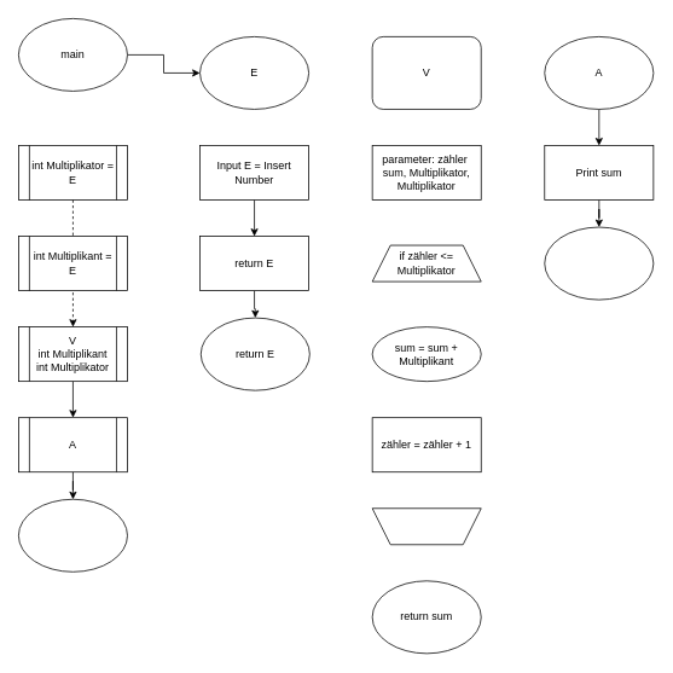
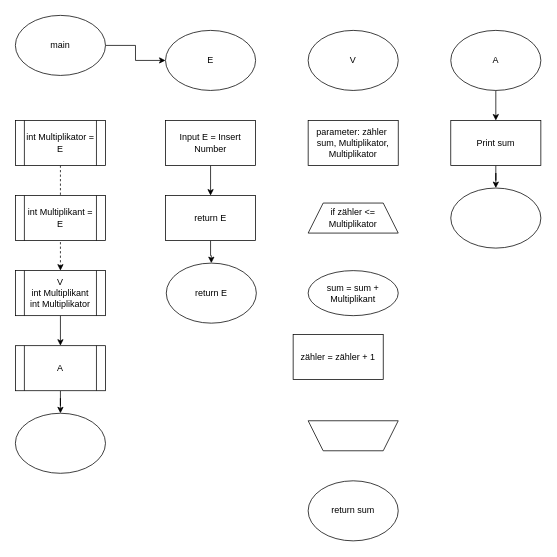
- <mxCell id="18" value="V" style="whiteSpace=wrap;html=1;rounded=1;" parent="1" vertex="1"><mxGeometry x="410" y="40" width="120" height="80" as="geometry" /></mxCell>
+ <mxCell id="18" value="V" style="ellipse;whiteSpace=wrap;html=1;" parent="1" vertex="1"><mxGeometry x="410" y="40" width="120" height="80" as="geometry" /></mxCell>
- <mxCell id="27" value="zähler = zähler + 1" style="rounded=0;whiteSpace=wrap;html=1;" parent="1" vertex="1"><mxGeometry x="410" y="460" width="120" height="60" as="geometry" /></mxCell>
+ <mxCell id="27" value="zähler = zähler + 1" style="rounded=0;whiteSpace=wrap;html=1;" parent="1" vertex="1"><mxGeometry x="390" y="445" width="120" height="60" as="geometry" /></mxCell>
